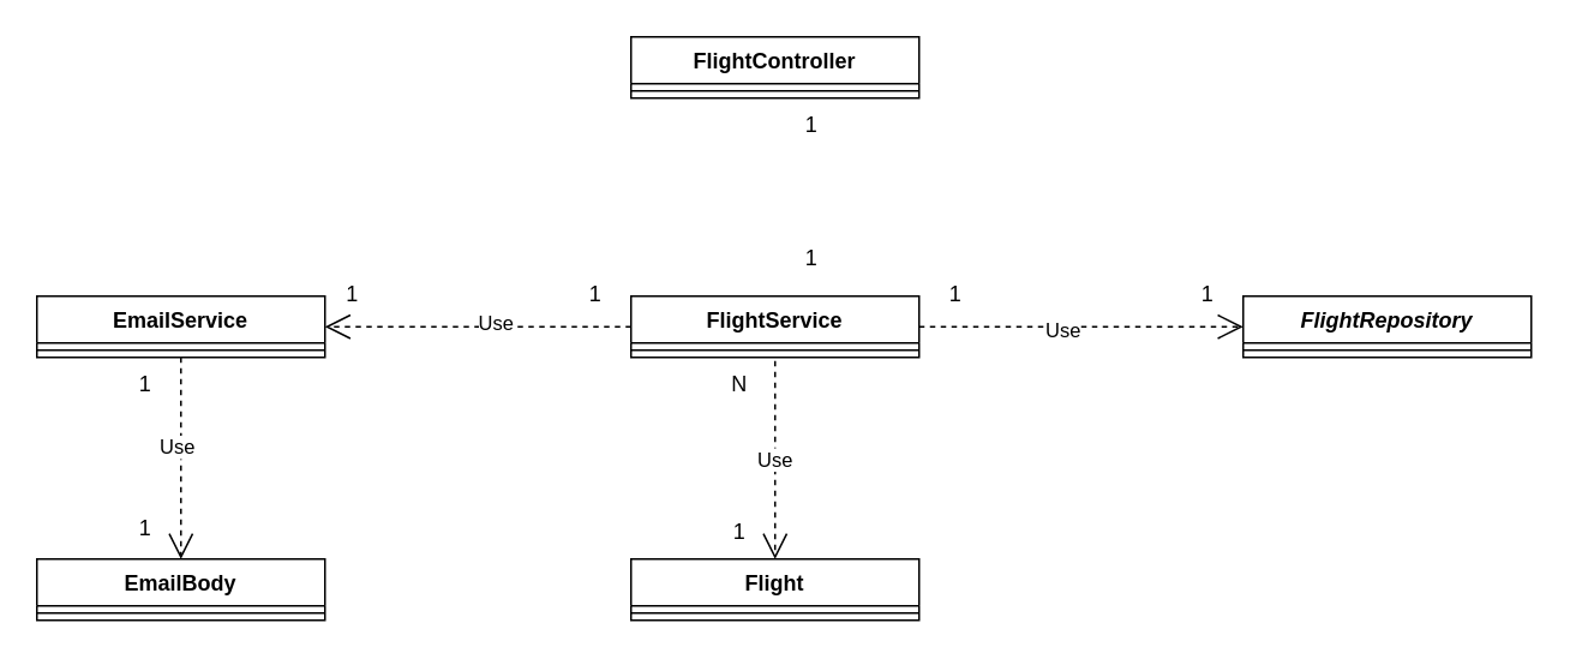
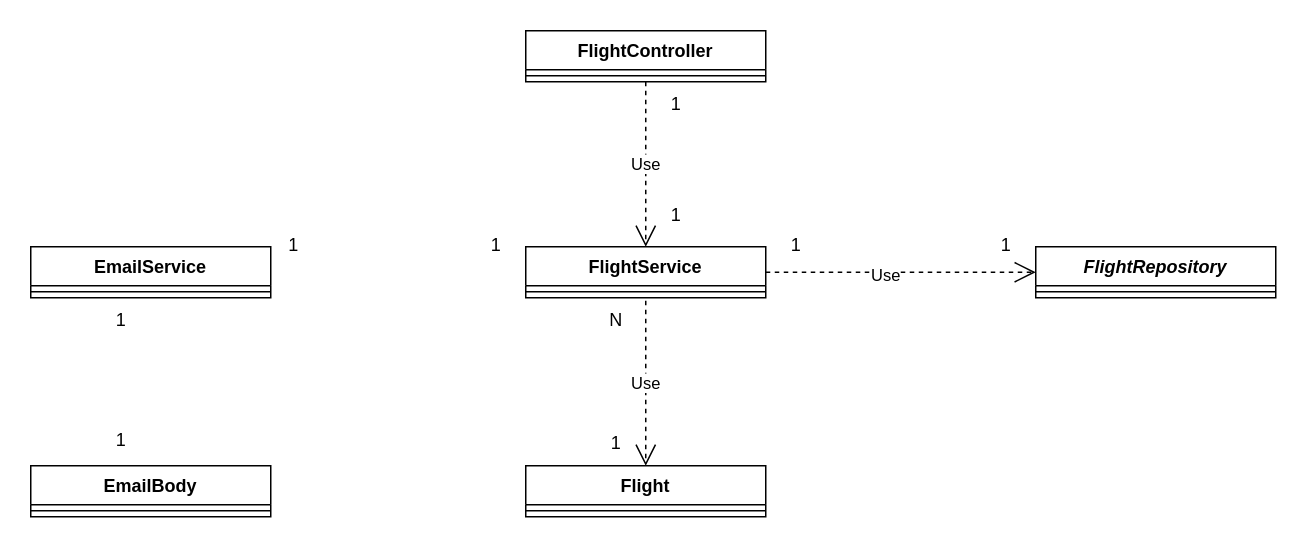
+ <mxCell id="16" value="Use" style="endArrow=open;endSize=12;dashed=1;html=1;rounded=0;exitX=0.5;exitY=1;exitDx=0;exitDy=0;entryX=0.5;entryY=0;entryDx=0;entryDy=0;" parent="1" source="6" target="4" edge="1"><mxGeometry x="0.008" width="160" relative="1" as="geometry"><mxPoint x="590.21" y="81.61" as="sourcePoint" /><mxPoint x="426" y="198" as="targetPoint" /><mxPoint as="offset" /></mxGeometry></mxCell>
- <mxCell id="18" value="Use" style="endArrow=open;endSize=12;dashed=1;html=1;rounded=0;entryX=1;entryY=0.5;entryDx=0;entryDy=0;exitX=0;exitY=0.5;exitDx=0;exitDy=0;" parent="1" source="4" target="11" edge="1"><mxGeometry x="-0.113" y="-2" width="160" relative="1" as="geometry"><mxPoint x="350" y="180" as="sourcePoint" /><mxPoint x="440" y="174" as="targetPoint" /><mxPoint as="offset" /></mxGeometry></mxCell>
- <mxCell id="21" value="Use" style="endArrow=open;endSize=12;dashed=1;html=1;rounded=0;entryX=0.5;entryY=0;entryDx=0;entryDy=0;exitX=0.5;exitY=1;exitDx=0;exitDy=0;" parent="1" source="11" target="19" edge="1"><mxGeometry x="-0.113" y="-2" width="160" relative="1" as="geometry"><mxPoint x="170" y="260" as="sourcePoint" /><mxPoint x="0" y="260" as="targetPoint" /><mxPoint as="offset" /></mxGeometry></mxCell>
